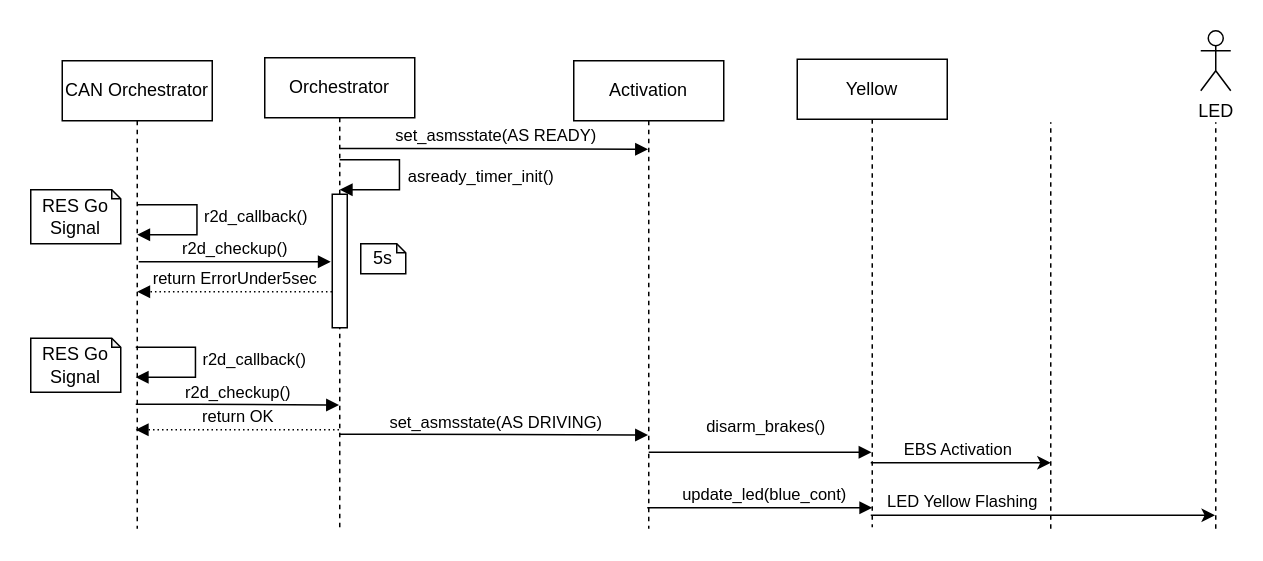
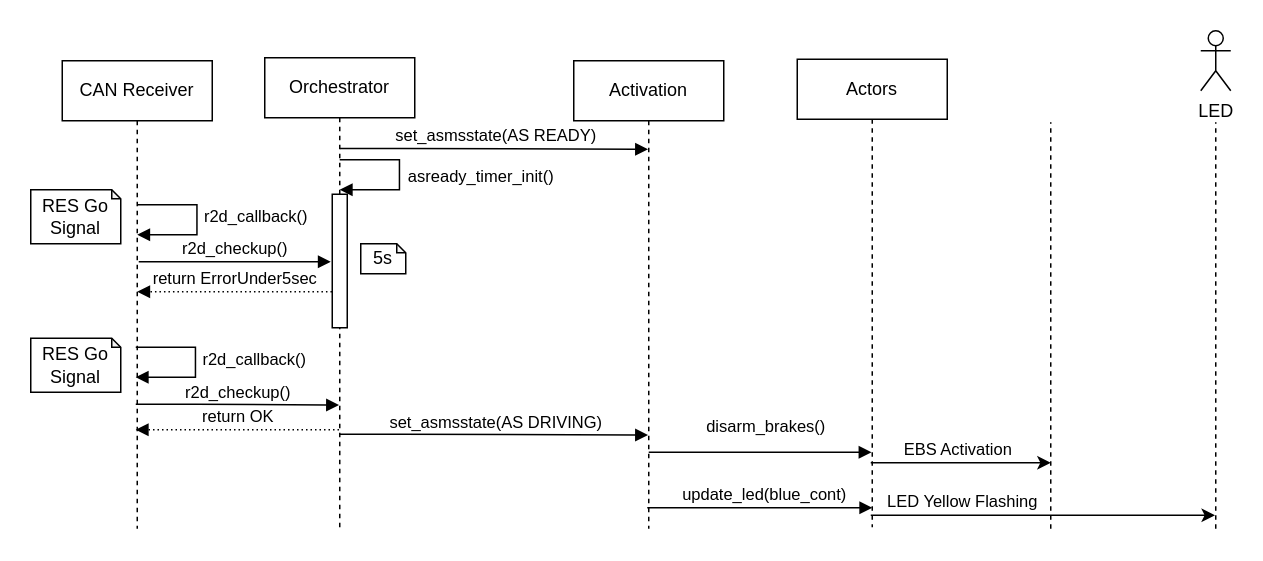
- <mxCell id="11" value="Yellow" style="shape=umlLifeline;perimeter=lifelinePerimeter;whiteSpace=wrap;html=1;container=0;dropTarget=0;collapsible=0;recursiveResize=0;outlineConnect=0;portConstraint=eastwest;newEdgeStyle={&quot;edgeStyle&quot;:&quot;elbowEdgeStyle&quot;,&quot;elbow&quot;:&quot;vertical&quot;,&quot;curved&quot;:0,&quot;rounded&quot;:0};" vertex="1" parent="1"><mxGeometry x="531" y="39" width="100" height="312" as="geometry" /></mxCell>
+ <mxCell id="11" value="Actors" style="shape=umlLifeline;perimeter=lifelinePerimeter;whiteSpace=wrap;html=1;container=0;dropTarget=0;collapsible=0;recursiveResize=0;outlineConnect=0;portConstraint=eastwest;newEdgeStyle={&quot;edgeStyle&quot;:&quot;elbowEdgeStyle&quot;,&quot;elbow&quot;:&quot;vertical&quot;,&quot;curved&quot;:0,&quot;rounded&quot;:0};" vertex="1" parent="1"><mxGeometry x="531" y="39" width="100" height="312" as="geometry" /></mxCell>
- <mxCell id="10" value="CAN Orchestrator" style="shape=umlLifeline;perimeter=lifelinePerimeter;whiteSpace=wrap;html=1;container=0;dropTarget=0;collapsible=0;recursiveResize=0;outlineConnect=0;portConstraint=eastwest;newEdgeStyle={&quot;edgeStyle&quot;:&quot;elbowEdgeStyle&quot;,&quot;elbow&quot;:&quot;vertical&quot;,&quot;curved&quot;:0,&quot;rounded&quot;:0};" vertex="1" parent="1"><mxGeometry x="41" y="40" width="100" height="312" as="geometry" /></mxCell>
+ <mxCell id="10" value="CAN Receiver" style="shape=umlLifeline;perimeter=lifelinePerimeter;whiteSpace=wrap;html=1;container=0;dropTarget=0;collapsible=0;recursiveResize=0;outlineConnect=0;portConstraint=eastwest;newEdgeStyle={&quot;edgeStyle&quot;:&quot;elbowEdgeStyle&quot;,&quot;elbow&quot;:&quot;vertical&quot;,&quot;curved&quot;:0,&quot;rounded&quot;:0};" vertex="1" parent="1"><mxGeometry x="41" y="40" width="100" height="312" as="geometry" /></mxCell>
